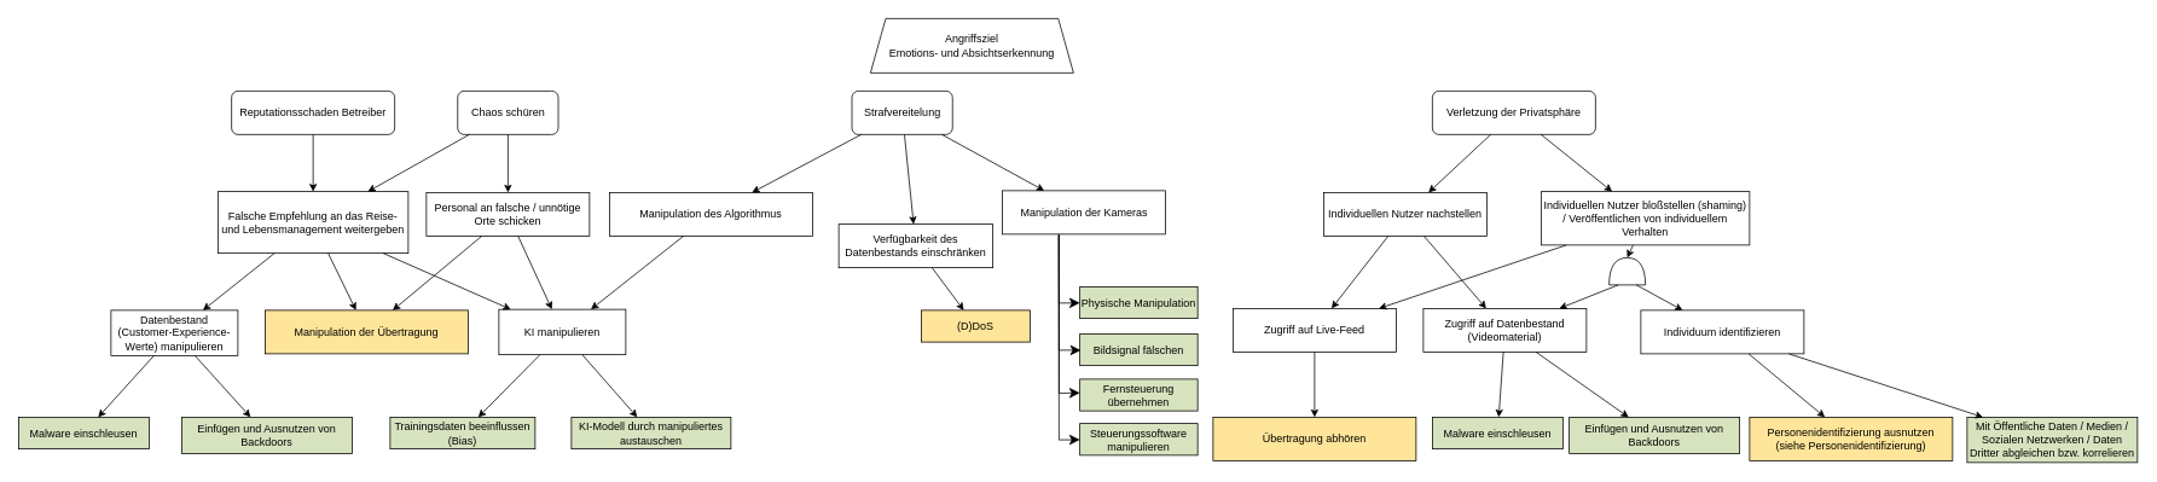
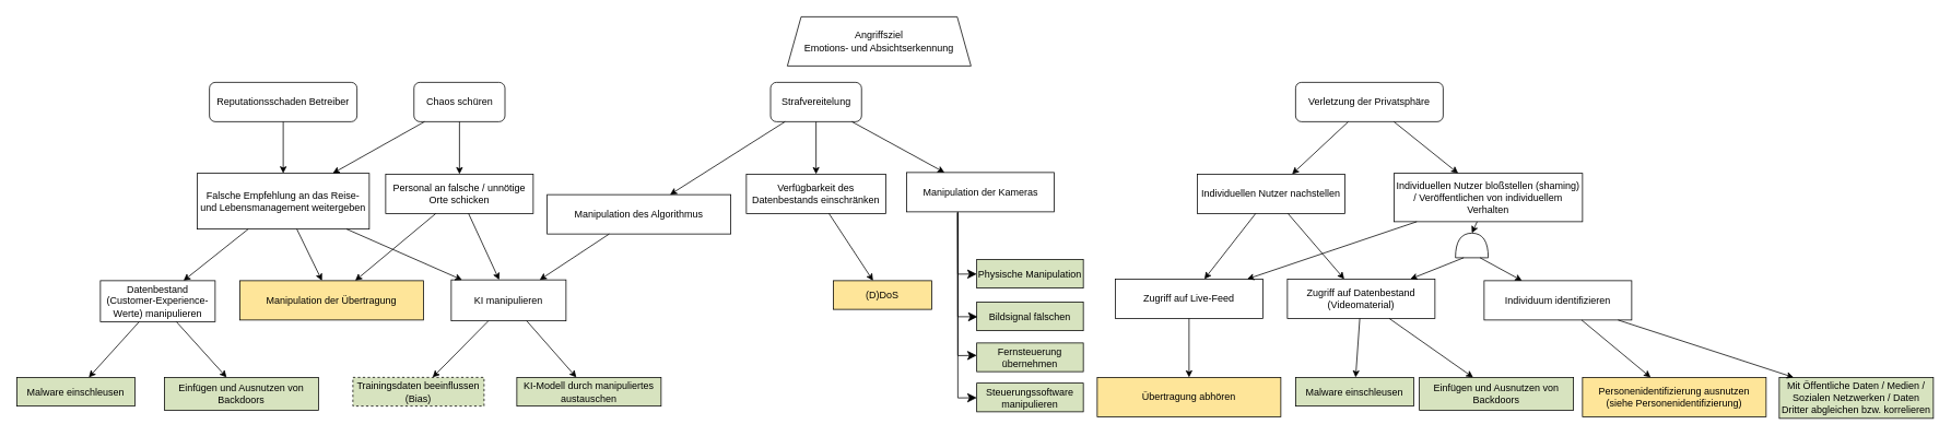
- <mxCell id="44" value="Manipulation des Algorithmus" style="verticalAlign=middle;align=center;fillColor=#FFFFFF;gradientColor=none;labelBackgroundColor=none;rounded=0;whiteSpace=wrap;" parent="1" vertex="1"><mxGeometry x="672" y="212" width="224" height="48" as="geometry" /></mxCell>
+ <mxCell id="44" value="Manipulation des Algorithmus" style="verticalAlign=middle;align=center;fillColor=#FFFFFF;gradientColor=none;labelBackgroundColor=none;rounded=0;whiteSpace=wrap;" parent="1" vertex="1"><mxGeometry x="667" y="237" width="224" height="48" as="geometry" /></mxCell>
- <mxCell id="7" value="Verfügbarkeit des Datenbestands einschränken" style="verticalAlign=middle;align=center;fillColor=#FFFFFF;gradientColor=none;labelBackgroundColor=none;rounded=0;whiteSpace=wrap;" parent="1" vertex="1"><mxGeometry x="925" y="247" width="170" height="48" as="geometry" /></mxCell>
+ <mxCell id="7" value="Verfügbarkeit des Datenbestands einschränken" style="verticalAlign=middle;align=center;fillColor=#FFFFFF;gradientColor=none;labelBackgroundColor=none;rounded=0;whiteSpace=wrap;" parent="1" vertex="1"><mxGeometry x="910" y="212" width="170" height="48" as="geometry" /></mxCell>
- <mxCell id="36" value="Trainingsdaten beeinflussen (Bias)" style="verticalAlign=middle;align=center;fillColor=#d7e3bf;gradientColor=none;labelBackgroundColor=none;rounded=0;whiteSpace=wrap;" parent="1" vertex="1"><mxGeometry x="430" y="460" width="160" height="35" as="geometry" /></mxCell>
+ <mxCell id="36" value="Trainingsdaten beeinflussen (Bias)" style="verticalAlign=middle;align=center;fillColor=#d7e3bf;gradientColor=none;labelBackgroundColor=none;rounded=0;whiteSpace=wrap;dashed=1;" parent="1" vertex="1"><mxGeometry x="430" y="460" width="160" height="35" as="geometry" /></mxCell>
